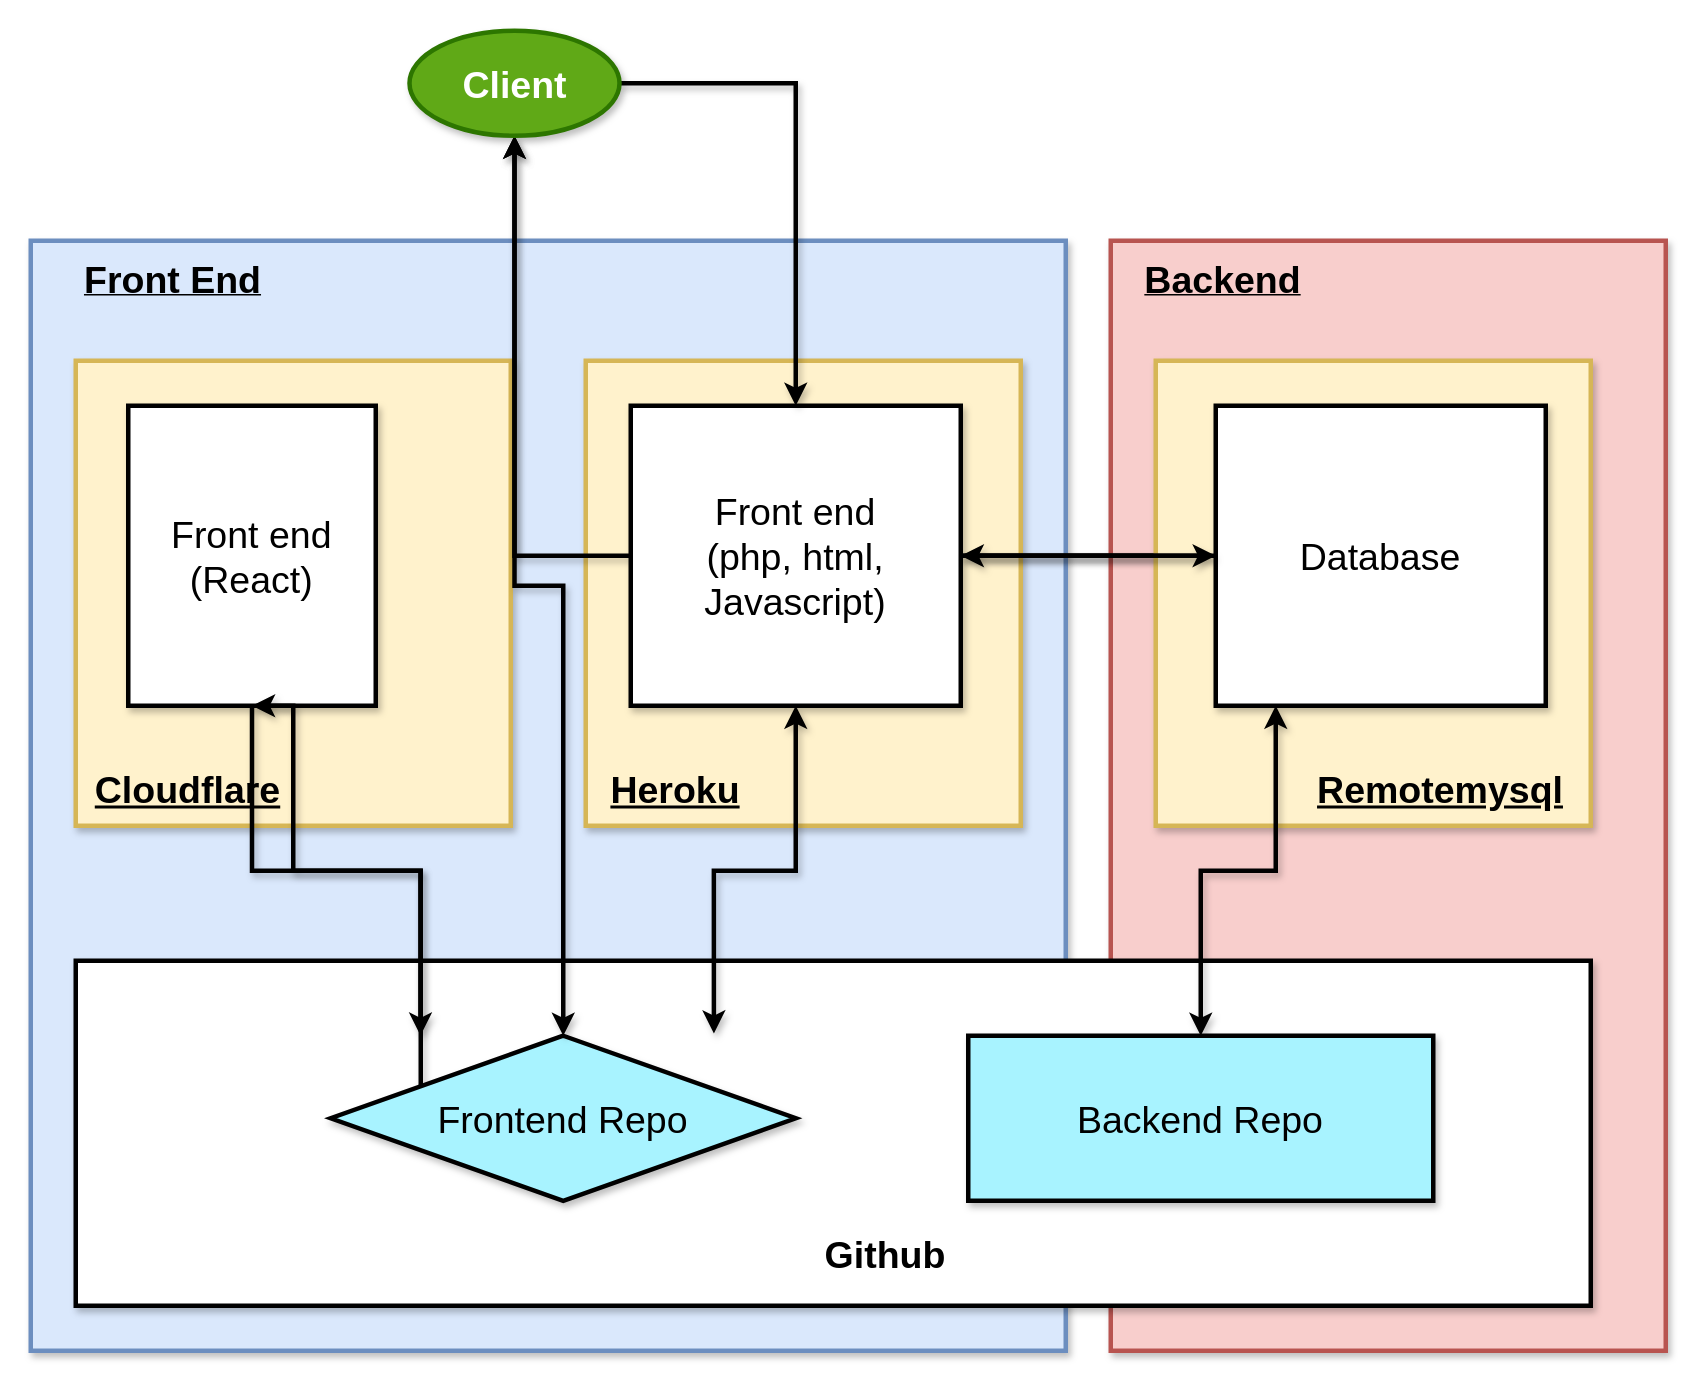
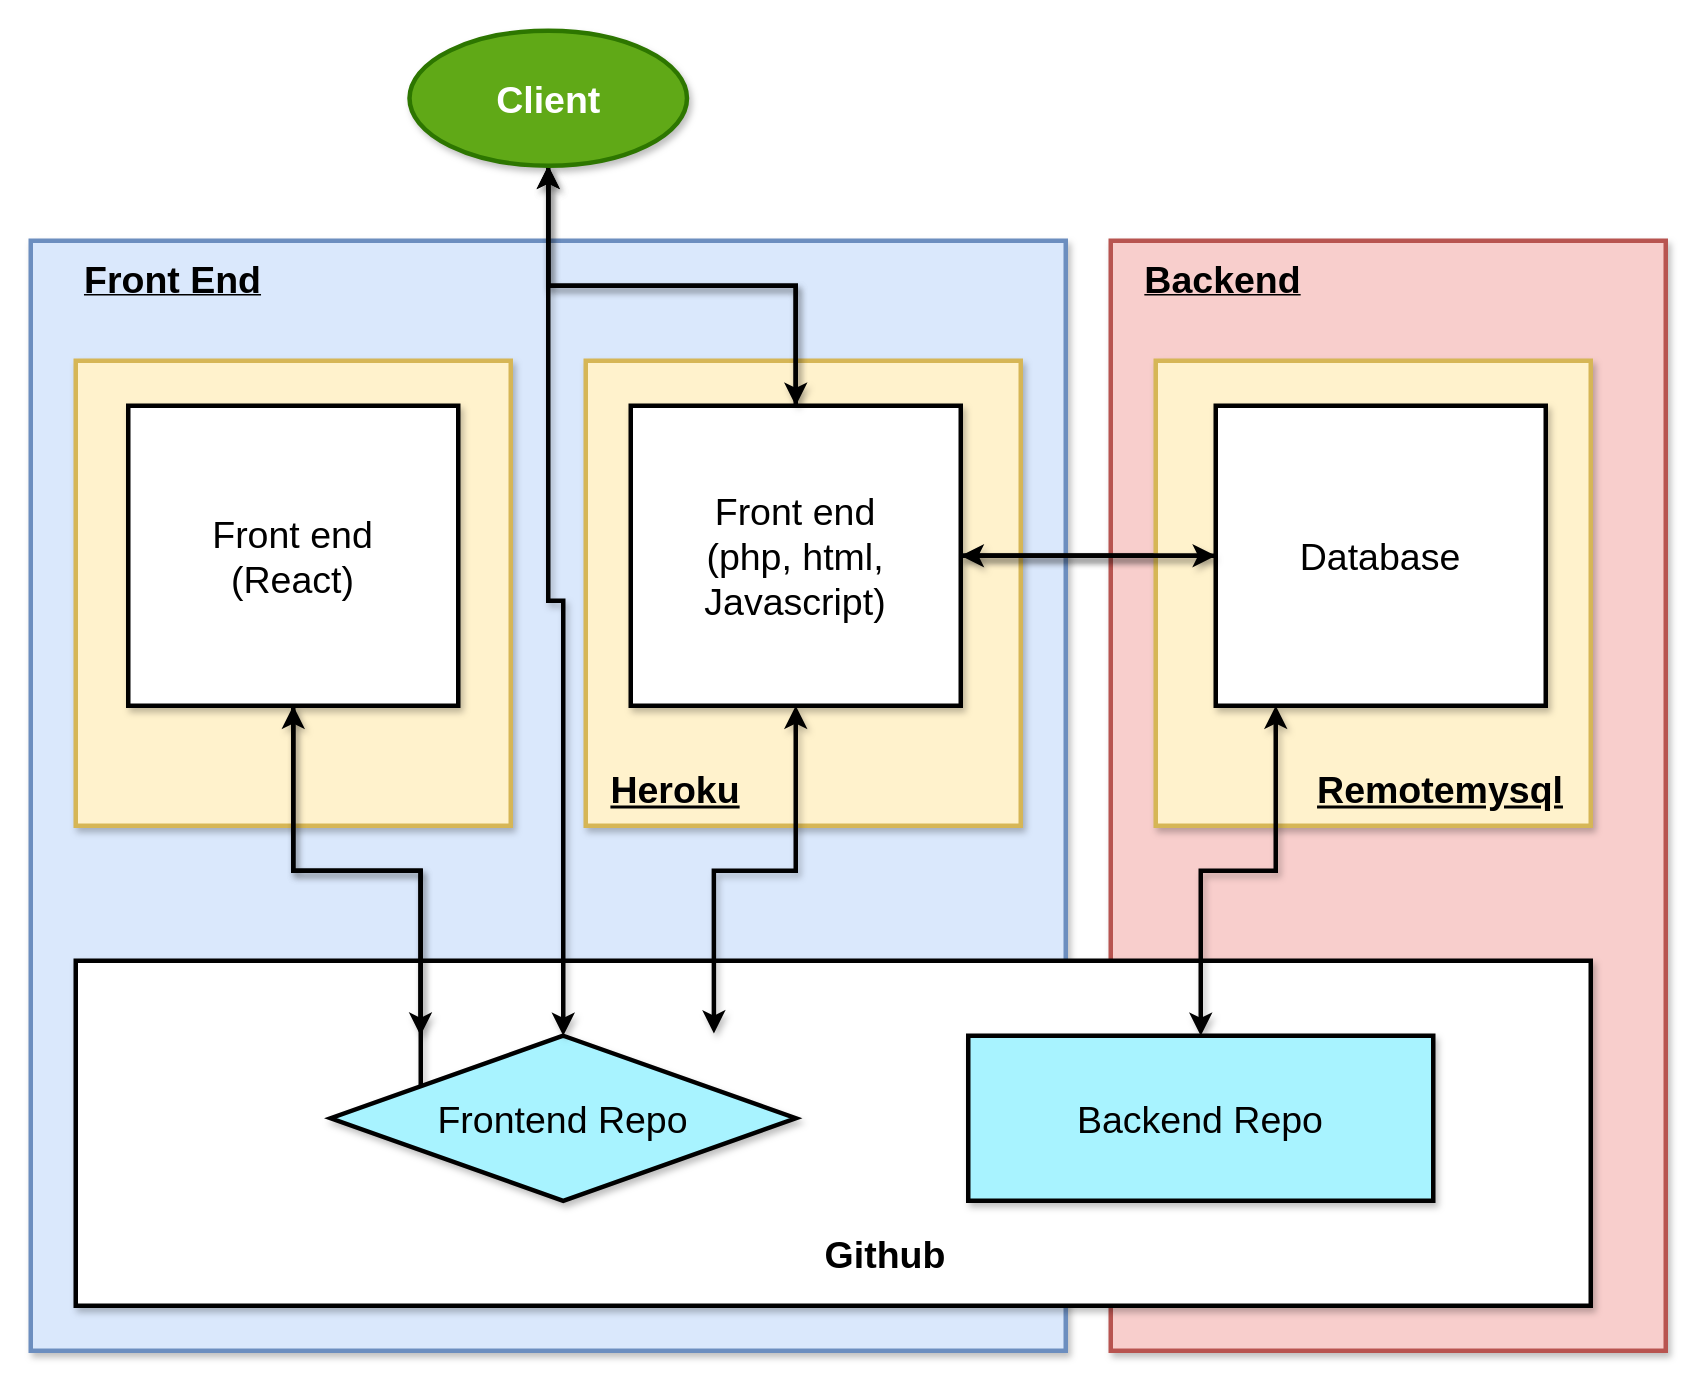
- <mxCell id="28" value="Client" style="ellipse;whiteSpace=wrap;html=1;fontSize=25;fillColor=#60a917;fontColor=#ffffff;strokeColor=#2D7600;shadow=1;strokeWidth=3;fontStyle=1" vertex="1" parent="1"><mxGeometry x="272.5" y="20" width="140" height="70" as="geometry" /></mxCell>
+ <mxCell id="28" value="Client" style="ellipse;whiteSpace=wrap;html=1;fontSize=25;fillColor=#60a917;fontColor=#ffffff;strokeColor=#2D7600;shadow=1;strokeWidth=3;fontStyle=1" vertex="1" parent="1"><mxGeometry x="272.5" y="20" width="185" height="90" as="geometry" /></mxCell>
- <mxCell id="17" value="&lt;div&gt;Front end&lt;/div&gt;&lt;div&gt;(React)&lt;br&gt;&lt;/div&gt;" style="rounded=0;whiteSpace=wrap;html=1;fontSize=25;shadow=1;strokeWidth=3;" vertex="1" parent="1"><mxGeometry x="85" y="270" width="165" height="200" as="geometry" /></mxCell>
+ <mxCell id="17" value="&lt;div&gt;Front end&lt;/div&gt;&lt;div&gt;(React)&lt;br&gt;&lt;/div&gt;" style="rounded=0;whiteSpace=wrap;html=1;fontSize=25;shadow=1;strokeWidth=3;" vertex="1" parent="1"><mxGeometry x="85" y="270" width="220" height="200" as="geometry" /></mxCell>
- <mxCell id="9" value="Cloudflare" style="text;html=1;strokeColor=none;fillColor=none;align=center;verticalAlign=middle;whiteSpace=wrap;rounded=0;fontSize=25;fontStyle=5;shadow=1;strokeWidth=3;" vertex="1" parent="1"><mxGeometry x="95" y="510" width="60" height="30" as="geometry" /></mxCell>
